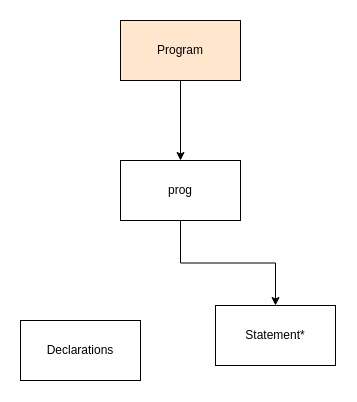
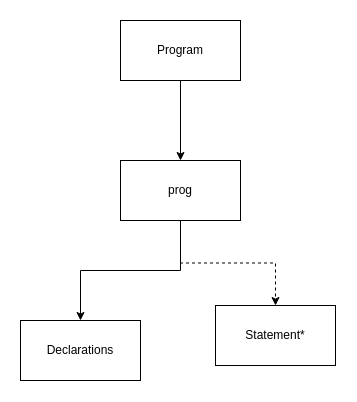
- <mxCell id="3" value="Program" style="rounded=0;whiteSpace=wrap;html=1;fillColor=#ffe6cc;" vertex="1" parent="1"><mxGeometry x="120" y="20" width="120" height="60" as="geometry" /></mxCell>
+ <mxCell id="3" value="Program" style="rounded=0;whiteSpace=wrap;html=1;" vertex="1" parent="1"><mxGeometry x="120" y="20" width="120" height="60" as="geometry" /></mxCell>
- <mxCell id="5" style="edgeStyle=orthogonalEdgeStyle;rounded=0;orthogonalLoop=1;jettySize=auto;html=1;exitX=0.5;exitY=1;exitDx=0;exitDy=0;entryX=0.5;entryY=0;entryDx=0;entryDy=0;" edge="1" parent="1" source="6" target="8"><mxGeometry relative="1" as="geometry"><mxPoint x="270" y="320" as="targetPoint" /></mxGeometry></mxCell>
+ <mxCell id="5" style="edgeStyle=orthogonalEdgeStyle;rounded=0;orthogonalLoop=1;jettySize=auto;html=1;exitX=0.5;exitY=1;exitDx=0;exitDy=0;entryX=0.5;entryY=0;entryDx=0;entryDy=0;dashed=1;" edge="1" parent="1" source="6" target="8"><mxGeometry relative="1" as="geometry"><mxPoint x="270" y="320" as="targetPoint" /></mxGeometry></mxCell>
+ <mxCell id="4" value="" style="edgeStyle=orthogonalEdgeStyle;rounded=0;orthogonalLoop=1;jettySize=auto;html=1;" edge="1" parent="1" source="6" target="7"><mxGeometry relative="1" as="geometry" /></mxCell>
